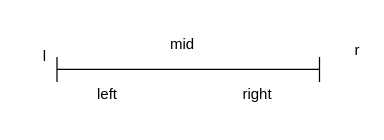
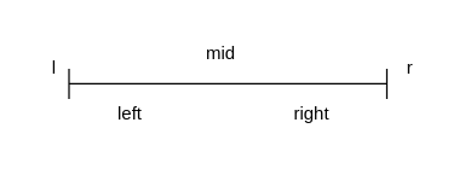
- <mxCell id="4" value="r" style="text;html=1;align=center;verticalAlign=middle;resizable=0;points=[];autosize=1;strokeColor=none;fillColor=none;" vertex="1" parent="1"><mxGeometry x="270" y="25" width="30" height="30" as="geometry" /></mxCell>
+ <mxCell id="4" value="r" style="text;html=1;align=center;verticalAlign=middle;resizable=0;points=[];autosize=1;strokeColor=none;fillColor=none;" vertex="1" parent="1"><mxGeometry x="255" y="30" width="30" height="30" as="geometry" /></mxCell>
